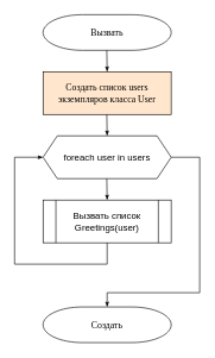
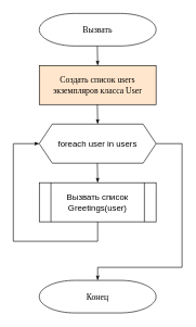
- <mxCell id="12" value="&lt;font style=&quot;font-size: 13px;&quot;&gt;Создать&lt;/font&gt;" style="strokeWidth=1;html=1;shape=mxgraph.flowchart.terminator;whiteSpace=wrap;rounded=0;shadow=0;labelBackgroundColor=none;fontFamily=Verdana;fontSize=8;align=center;" vertex="1" parent="1"><mxGeometry x="60" y="430" width="180" height="50" as="geometry" /></mxCell>
+ <mxCell id="12" value="&lt;font style=&quot;font-size: 13px;&quot;&gt;Конец&lt;/font&gt;" style="strokeWidth=1;html=1;shape=mxgraph.flowchart.terminator;whiteSpace=wrap;rounded=0;shadow=0;labelBackgroundColor=none;fontFamily=Verdana;fontSize=8;align=center;" vertex="1" parent="1"><mxGeometry x="60" y="430" width="180" height="50" as="geometry" /></mxCell>
